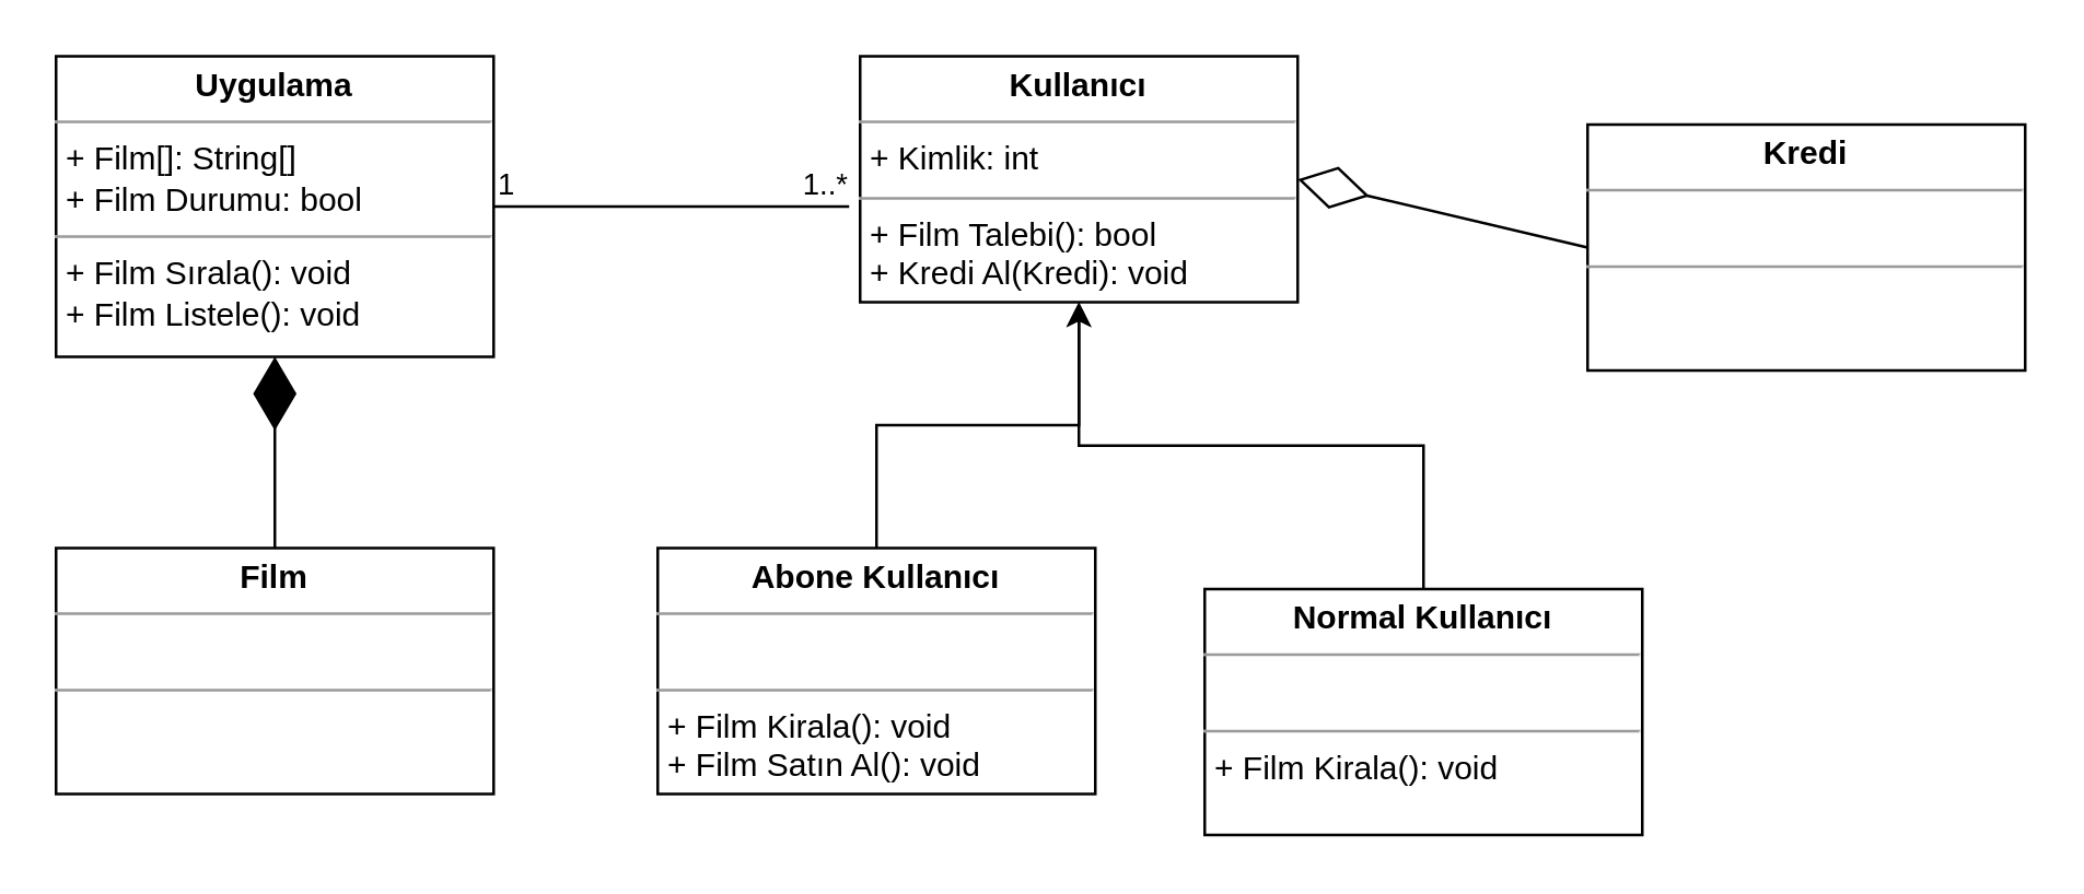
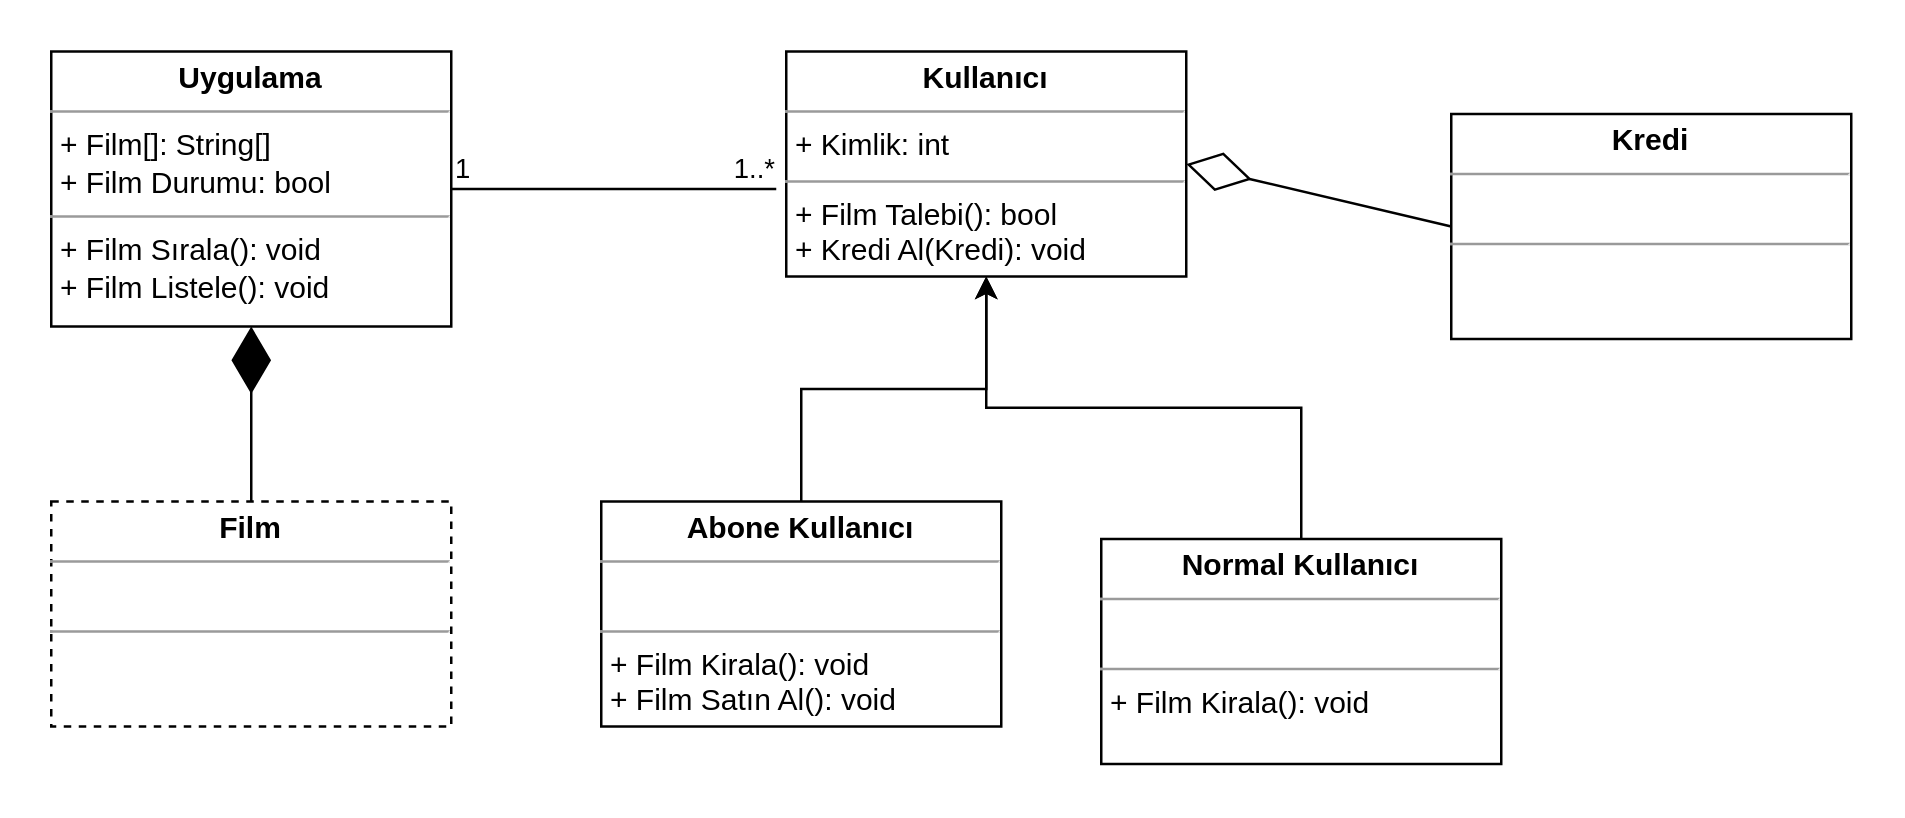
- <mxCell id="9" value="&lt;p style=&quot;margin:0px;margin-top:4px;text-align:center;&quot;&gt;&lt;b&gt;Film&lt;/b&gt;&lt;/p&gt;&lt;hr size=&quot;1&quot;&gt;&lt;p style=&quot;margin:0px;margin-left:4px;&quot;&gt;&lt;br&gt;&lt;/p&gt;&lt;hr size=&quot;1&quot;&gt;&lt;p style=&quot;margin:0px;margin-left:4px;&quot;&gt;&lt;br&gt;&lt;/p&gt;" style="verticalAlign=top;align=left;overflow=fill;fontSize=12;fontFamily=Helvetica;html=1;whiteSpace=wrap;" vertex="1" parent="1"><mxGeometry x="20" y="200" width="160" height="90" as="geometry" /></mxCell>
+ <mxCell id="9" value="&lt;p style=&quot;margin:0px;margin-top:4px;text-align:center;&quot;&gt;&lt;b&gt;Film&lt;/b&gt;&lt;/p&gt;&lt;hr size=&quot;1&quot;&gt;&lt;p style=&quot;margin:0px;margin-left:4px;&quot;&gt;&lt;br&gt;&lt;/p&gt;&lt;hr size=&quot;1&quot;&gt;&lt;p style=&quot;margin:0px;margin-left:4px;&quot;&gt;&lt;br&gt;&lt;/p&gt;" style="verticalAlign=top;align=left;overflow=fill;fontSize=12;fontFamily=Helvetica;html=1;whiteSpace=wrap;dashed=1;" vertex="1" parent="1"><mxGeometry x="20" y="200" width="160" height="90" as="geometry" /></mxCell>
